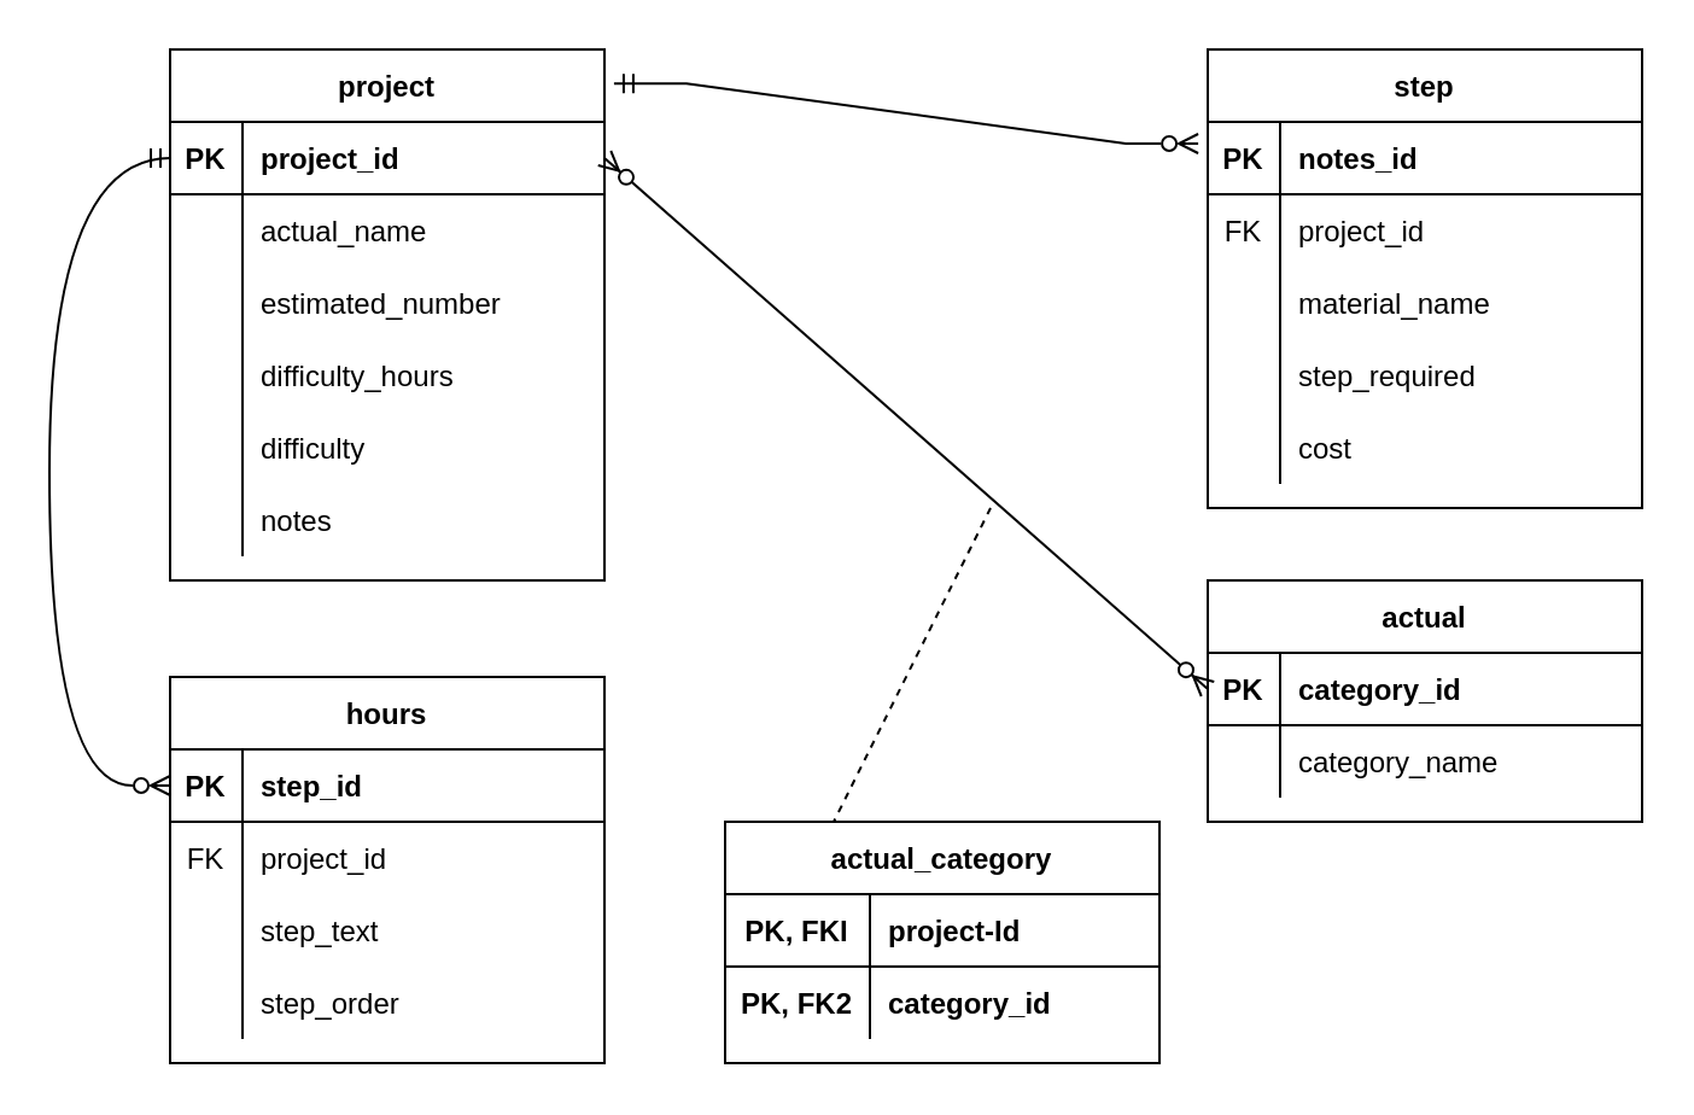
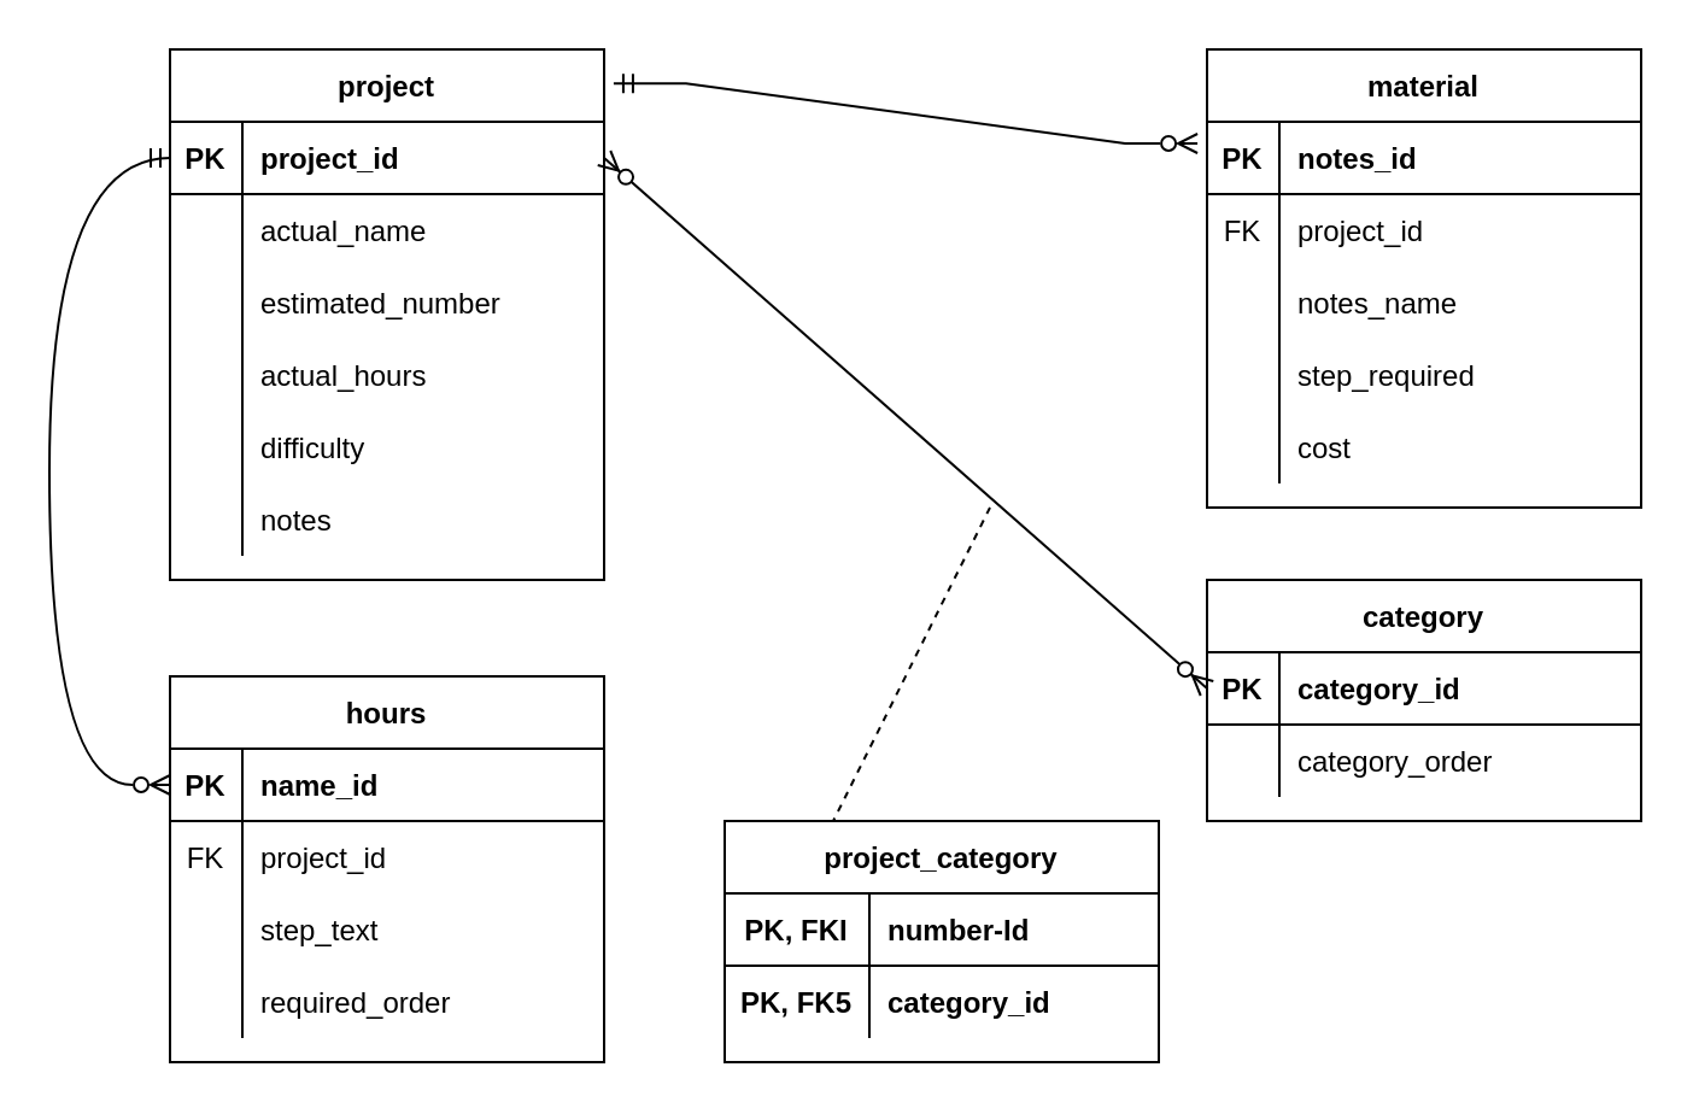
- <mxCell id="34" value="step" style="shape=table;startSize=30;container=1;collapsible=1;childLayout=tableLayout;fixedRows=1;rowLines=0;fontStyle=1;align=center;resizeLast=1;" vertex="1" parent="1"><mxGeometry x="500" y="20" width="180" height="190" as="geometry" /></mxCell>
+ <mxCell id="34" value="material" style="shape=table;startSize=30;container=1;collapsible=1;childLayout=tableLayout;fixedRows=1;rowLines=0;fontStyle=1;align=center;resizeLast=1;" vertex="1" parent="1"><mxGeometry x="500" y="20" width="180" height="190" as="geometry" /></mxCell>
- <mxCell id="43" value="material_name" style="shape=partialRectangle;connectable=0;fillColor=none;top=0;left=0;bottom=0;right=0;align=left;spacingLeft=6;overflow=hidden;" vertex="1" parent="41"><mxGeometry x="30" width="150" height="30" as="geometry"><mxRectangle width="150" height="30" as="alternateBounds" /></mxGeometry></mxCell>
+ <mxCell id="43" value="notes_name" style="shape=partialRectangle;connectable=0;fillColor=none;top=0;left=0;bottom=0;right=0;align=left;spacingLeft=6;overflow=hidden;" vertex="1" parent="41"><mxGeometry x="30" width="150" height="30" as="geometry"><mxRectangle width="150" height="30" as="alternateBounds" /></mxGeometry></mxCell>
- <mxCell id="14" value="difficulty_hours" style="shape=partialRectangle;connectable=0;fillColor=none;top=0;left=0;bottom=0;right=0;align=left;spacingLeft=6;overflow=hidden;" vertex="1" parent="12"><mxGeometry x="30" width="150" height="30" as="geometry"><mxRectangle width="150" height="30" as="alternateBounds" /></mxGeometry></mxCell>
+ <mxCell id="14" value="actual_hours" style="shape=partialRectangle;connectable=0;fillColor=none;top=0;left=0;bottom=0;right=0;align=left;spacingLeft=6;overflow=hidden;" vertex="1" parent="12"><mxGeometry x="30" width="150" height="30" as="geometry"><mxRectangle width="150" height="30" as="alternateBounds" /></mxGeometry></mxCell>
- <mxCell id="50" value="actual" style="shape=table;startSize=30;container=1;collapsible=1;childLayout=tableLayout;fixedRows=1;rowLines=0;fontStyle=1;align=center;resizeLast=1;" vertex="1" parent="1"><mxGeometry x="500" y="240" width="180" height="100" as="geometry" /></mxCell>
+ <mxCell id="50" value="category" style="shape=table;startSize=30;container=1;collapsible=1;childLayout=tableLayout;fixedRows=1;rowLines=0;fontStyle=1;align=center;resizeLast=1;" vertex="1" parent="1"><mxGeometry x="500" y="240" width="180" height="100" as="geometry" /></mxCell>
- <mxCell id="56" value="category_name" style="shape=partialRectangle;connectable=0;fillColor=none;top=0;left=0;bottom=0;right=0;align=left;spacingLeft=6;overflow=hidden;" vertex="1" parent="54"><mxGeometry x="30" width="150" height="30" as="geometry"><mxRectangle width="150" height="30" as="alternateBounds" /></mxGeometry></mxCell>
+ <mxCell id="56" value="category_order" style="shape=partialRectangle;connectable=0;fillColor=none;top=0;left=0;bottom=0;right=0;align=left;spacingLeft=6;overflow=hidden;" vertex="1" parent="54"><mxGeometry x="30" width="150" height="30" as="geometry"><mxRectangle width="150" height="30" as="alternateBounds" /></mxGeometry></mxCell>
- <mxCell id="24" value="step_id" style="shape=partialRectangle;connectable=0;fillColor=none;top=0;left=0;bottom=0;right=0;align=left;spacingLeft=6;fontStyle=1;overflow=hidden;" vertex="1" parent="22"><mxGeometry x="30" width="150" height="30" as="geometry"><mxRectangle width="150" height="30" as="alternateBounds" /></mxGeometry></mxCell>
+ <mxCell id="24" value="name_id" style="shape=partialRectangle;connectable=0;fillColor=none;top=0;left=0;bottom=0;right=0;align=left;spacingLeft=6;fontStyle=1;overflow=hidden;" vertex="1" parent="22"><mxGeometry x="30" width="150" height="30" as="geometry"><mxRectangle width="150" height="30" as="alternateBounds" /></mxGeometry></mxCell>
- <mxCell id="57" value="actual_category" style="shape=table;startSize=30;container=1;collapsible=1;childLayout=tableLayout;fixedRows=1;rowLines=0;fontStyle=1;align=center;resizeLast=1;" vertex="1" parent="1"><mxGeometry x="300" y="340" width="180" height="100" as="geometry" /></mxCell>
+ <mxCell id="57" value="project_category" style="shape=table;startSize=30;container=1;collapsible=1;childLayout=tableLayout;fixedRows=1;rowLines=0;fontStyle=1;align=center;resizeLast=1;" vertex="1" parent="1"><mxGeometry x="300" y="340" width="180" height="100" as="geometry" /></mxCell>
- <mxCell id="60" value="project-Id" style="shape=partialRectangle;connectable=0;fillColor=none;top=0;left=0;bottom=0;right=0;align=left;spacingLeft=6;fontStyle=1;overflow=hidden;" vertex="1" parent="58"><mxGeometry x="60" width="120" height="30" as="geometry"><mxRectangle width="120" height="30" as="alternateBounds" /></mxGeometry></mxCell>
+ <mxCell id="60" value="number-Id" style="shape=partialRectangle;connectable=0;fillColor=none;top=0;left=0;bottom=0;right=0;align=left;spacingLeft=6;fontStyle=1;overflow=hidden;" vertex="1" parent="58"><mxGeometry x="60" width="120" height="30" as="geometry"><mxRectangle width="120" height="30" as="alternateBounds" /></mxGeometry></mxCell>
- <mxCell id="33" value="step_order" style="shape=partialRectangle;connectable=0;fillColor=none;top=0;left=0;bottom=0;right=0;align=left;spacingLeft=6;overflow=hidden;" vertex="1" parent="31"><mxGeometry x="30" width="150" height="30" as="geometry"><mxRectangle width="150" height="30" as="alternateBounds" /></mxGeometry></mxCell>
+ <mxCell id="33" value="required_order" style="shape=partialRectangle;connectable=0;fillColor=none;top=0;left=0;bottom=0;right=0;align=left;spacingLeft=6;overflow=hidden;" vertex="1" parent="31"><mxGeometry x="30" width="150" height="30" as="geometry"><mxRectangle width="150" height="30" as="alternateBounds" /></mxGeometry></mxCell>
- <mxCell id="62" value="PK, FK2" style="shape=partialRectangle;connectable=0;fillColor=none;top=0;left=0;bottom=0;right=0;editable=1;overflow=hidden;fontStyle=1" vertex="1" parent="61"><mxGeometry width="60" height="30" as="geometry"><mxRectangle width="60" height="30" as="alternateBounds" /></mxGeometry></mxCell>
+ <mxCell id="62" value="PK, FK5" style="shape=partialRectangle;connectable=0;fillColor=none;top=0;left=0;bottom=0;right=0;editable=1;overflow=hidden;fontStyle=1" vertex="1" parent="61"><mxGeometry width="60" height="30" as="geometry"><mxRectangle width="60" height="30" as="alternateBounds" /></mxGeometry></mxCell>
